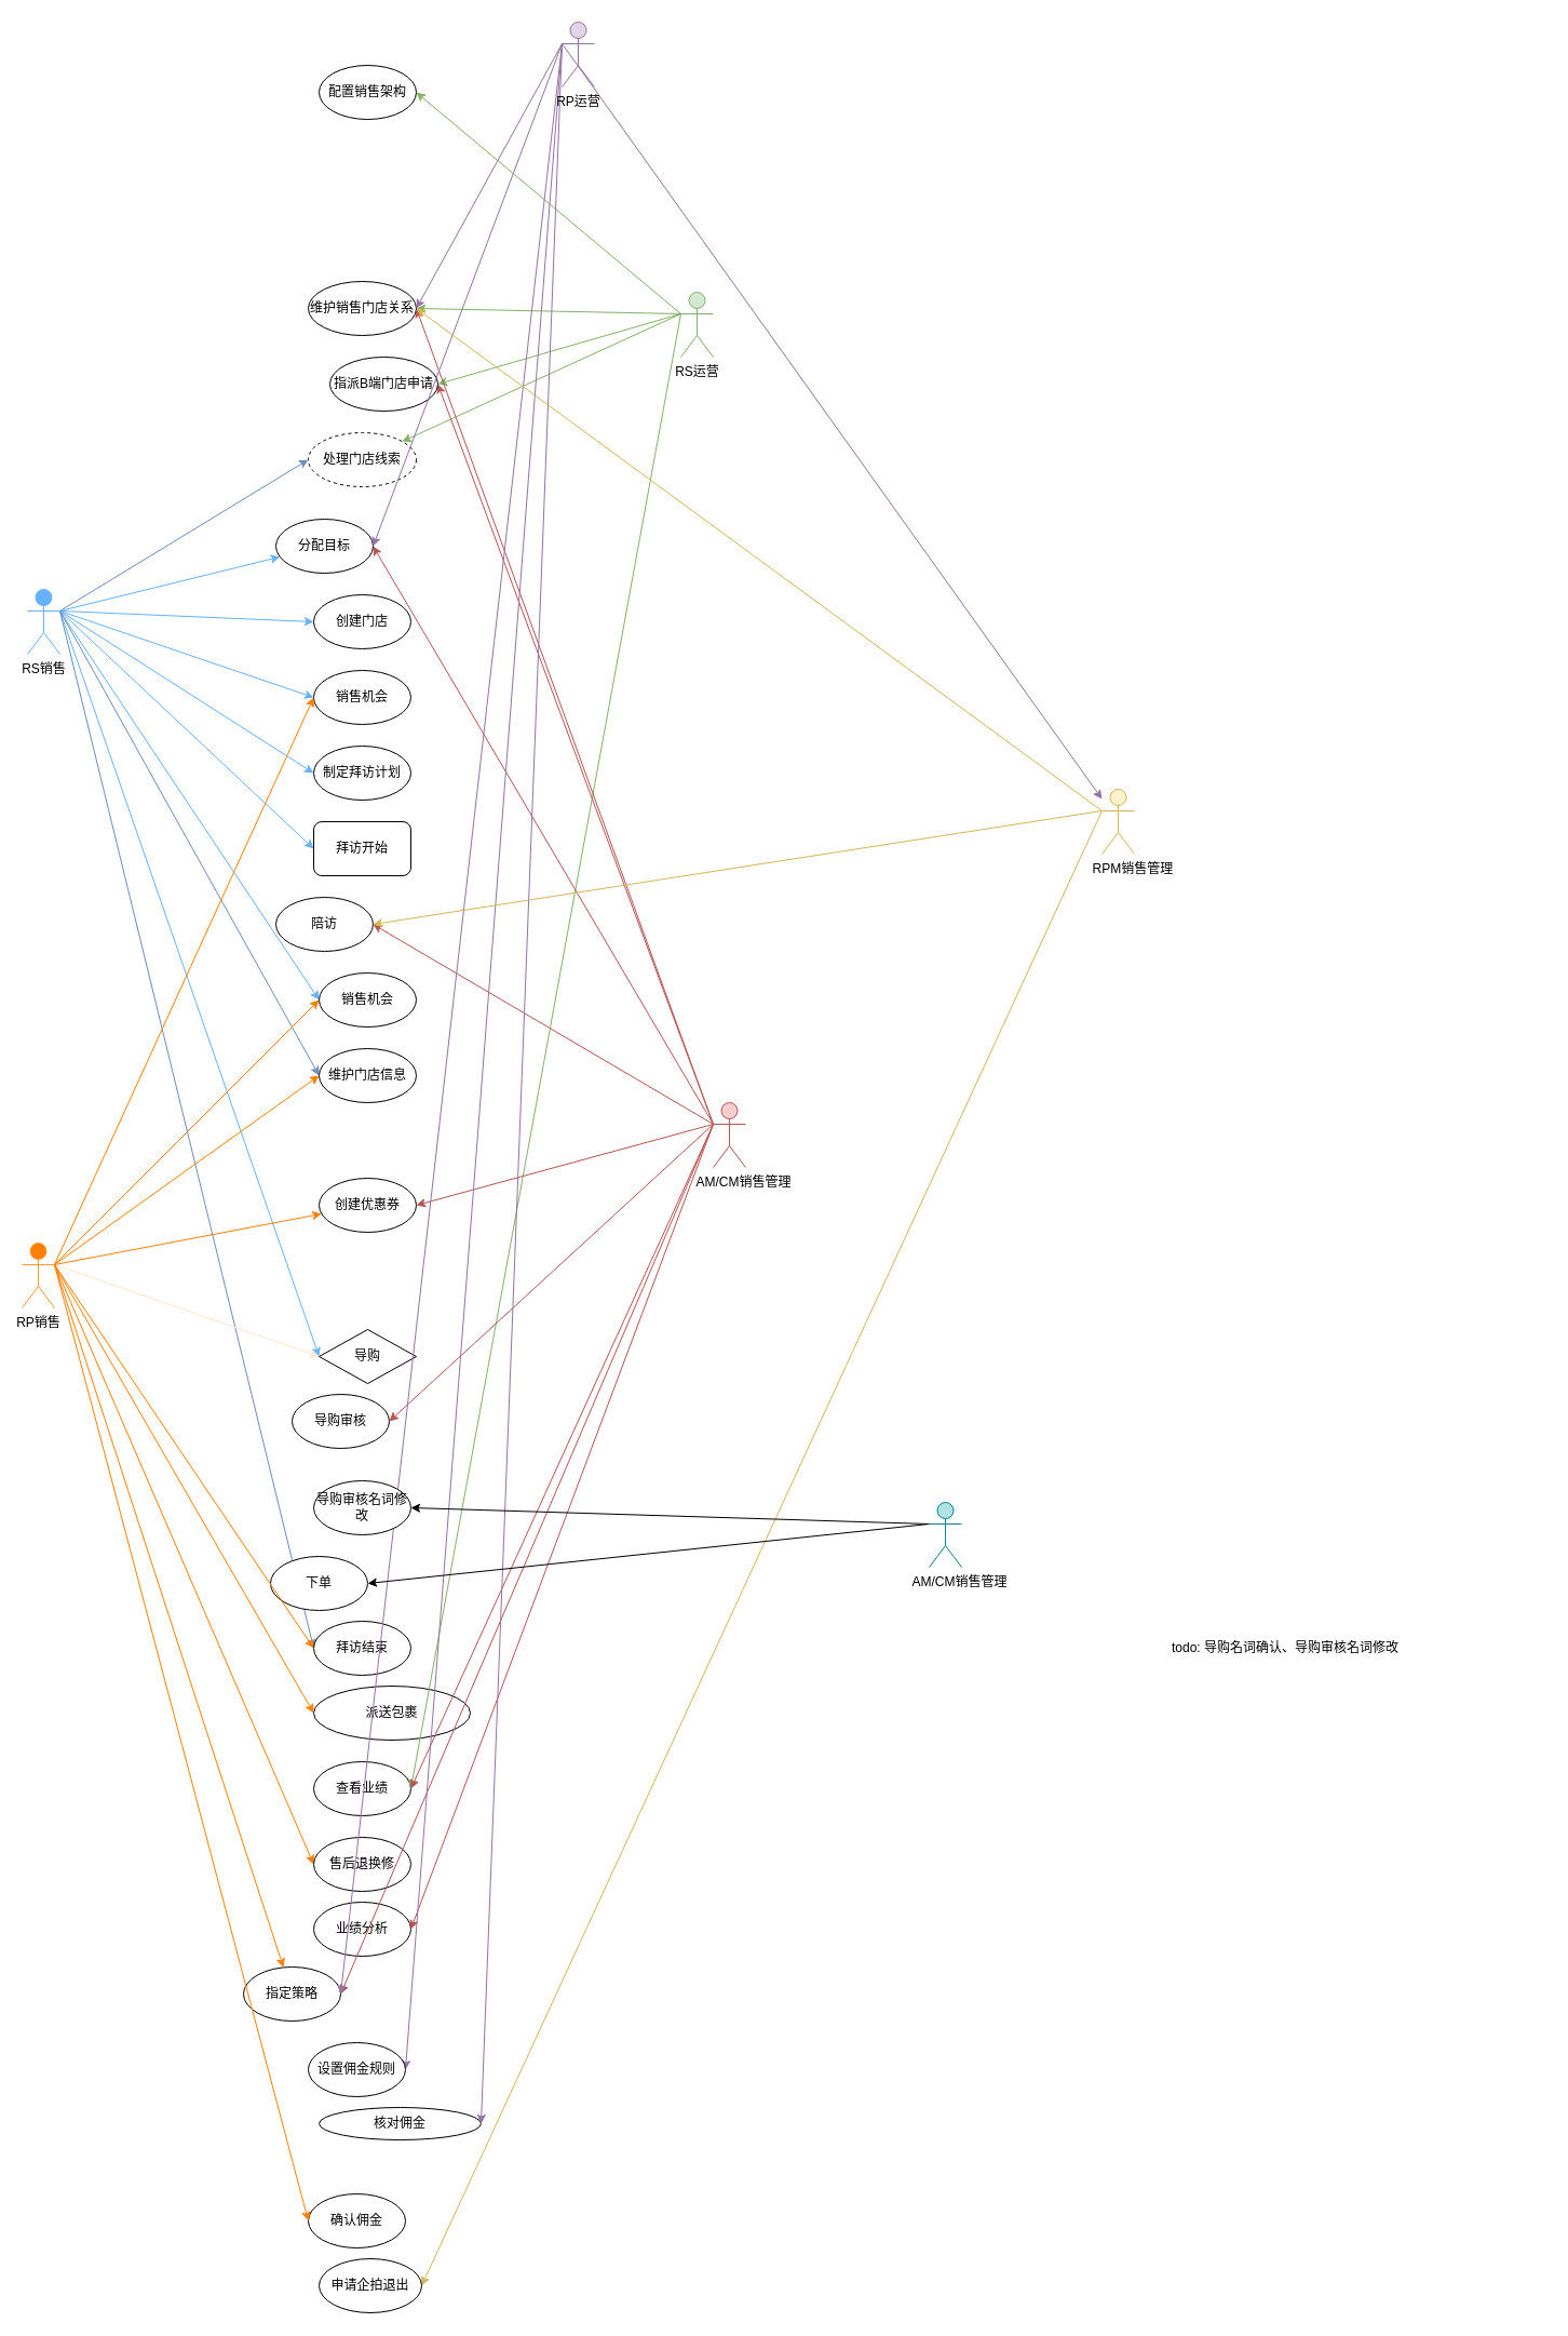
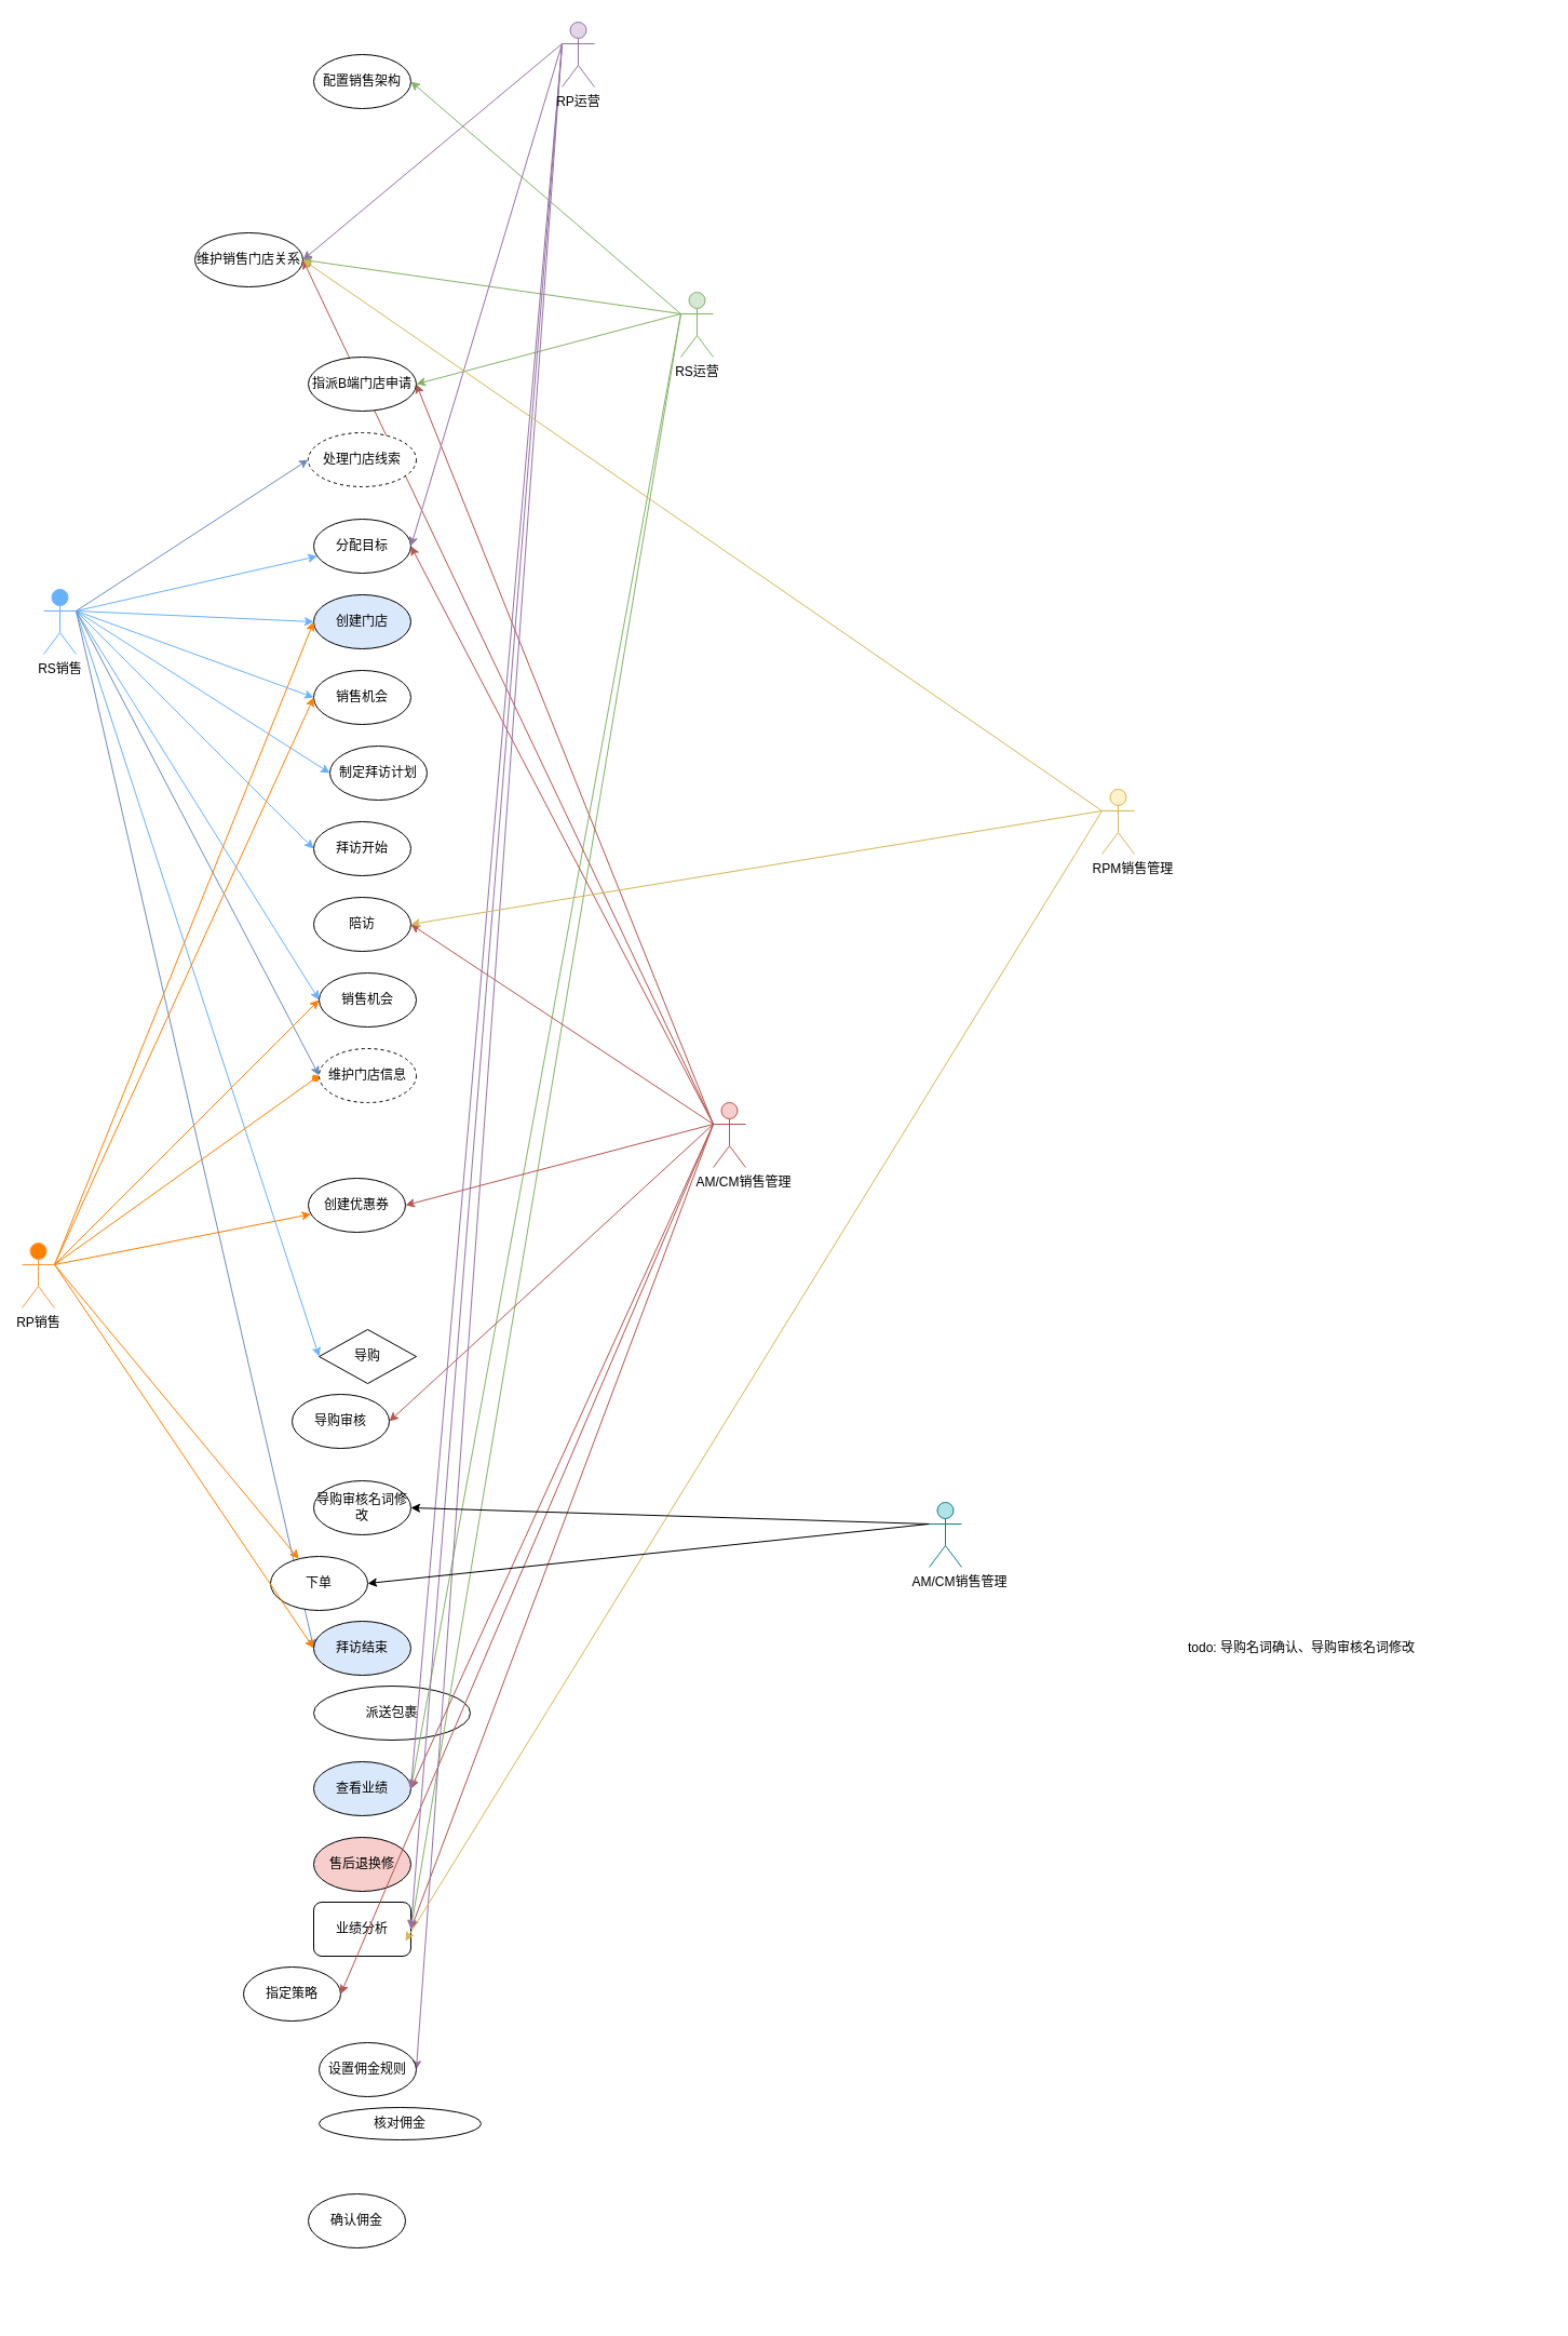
- <mxCell id="28" value="配置销售架构" style="ellipse;whiteSpace=wrap;html=1;" vertex="1" parent="1"><mxGeometry x="295" y="60" width="90" height="50" as="geometry" /></mxCell>
+ <mxCell id="28" value="配置销售架构" style="ellipse;whiteSpace=wrap;html=1;" vertex="1" parent="1"><mxGeometry x="290" y="50" width="90" height="50" as="geometry" /></mxCell>
- <mxCell id="47" value="维护销售门店关系" style="ellipse;whiteSpace=wrap;html=1;" vertex="1" parent="1"><mxGeometry x="285" y="260" width="100" height="50" as="geometry" /></mxCell>
+ <mxCell id="47" value="维护销售门店关系" style="ellipse;whiteSpace=wrap;html=1;" vertex="1" parent="1"><mxGeometry x="180" y="215" width="100" height="50" as="geometry" /></mxCell>
- <mxCell id="44" style="edgeStyle=none;rounded=0;orthogonalLoop=1;jettySize=auto;html=1;exitX=0;exitY=0.333;exitDx=0;exitDy=0;exitPerimeter=0;fillColor=#d5e8d4;strokeColor=#82b366;" edge="1" parent="1" source="46" target="61"><mxGeometry relative="1" as="geometry" /></mxCell>
+ <mxCell id="44" style="edgeStyle=none;rounded=0;orthogonalLoop=1;jettySize=auto;html=1;exitX=0;exitY=0.333;exitDx=0;exitDy=0;exitPerimeter=0;entryX=1;entryY=0.5;entryDx=0;entryDy=0;fillColor=#d5e8d4;strokeColor=#82b366;" edge="1" parent="1" source="46" target="21"><mxGeometry relative="1" as="geometry" /></mxCell>
- <mxCell id="60" value="指派B端门店申请" style="ellipse;whiteSpace=wrap;html=1;" vertex="1" parent="1"><mxGeometry x="305" y="330" width="100" height="50" as="geometry" /></mxCell>
+ <mxCell id="60" value="指派B端门店申请" style="ellipse;whiteSpace=wrap;html=1;" vertex="1" parent="1"><mxGeometry x="285" y="330" width="100" height="50" as="geometry" /></mxCell>
- <mxCell id="68" style="edgeStyle=none;rounded=0;orthogonalLoop=1;jettySize=auto;html=1;exitX=0;exitY=0.333;exitDx=0;exitDy=0;exitPerimeter=0;entryX=1;entryY=0.5;entryDx=0;entryDy=0;fillColor=#e1d5e7;strokeColor=#9673a6;" edge="1" parent="1" source="70" target="25"><mxGeometry relative="1" as="geometry" /></mxCell>
- <mxCell id="65" style="edgeStyle=none;rounded=0;orthogonalLoop=1;jettySize=auto;html=1;exitX=0;exitY=0.333;exitDx=0;exitDy=0;exitPerimeter=0;fillColor=#e1d5e7;strokeColor=#9673a6;" edge="1" parent="1" source="70" target="74"><mxGeometry relative="1" as="geometry" /></mxCell>
+ <mxCell id="65" style="edgeStyle=none;rounded=0;orthogonalLoop=1;jettySize=auto;html=1;exitX=0;exitY=0.333;exitDx=0;exitDy=0;exitPerimeter=0;entryX=1;entryY=0.5;entryDx=0;entryDy=0;fillColor=#e1d5e7;strokeColor=#9673a6;" edge="1" parent="1" source="70" target="20"><mxGeometry relative="1" as="geometry" /></mxCell>
- <mxCell id="58" value="分配目标" style="ellipse;whiteSpace=wrap;html=1;" vertex="1" parent="1"><mxGeometry x="255" y="480" width="90" height="50" as="geometry" /></mxCell>
+ <mxCell id="58" value="分配目标" style="ellipse;whiteSpace=wrap;html=1;" vertex="1" parent="1"><mxGeometry x="290" y="480" width="90" height="50" as="geometry" /></mxCell>
- <mxCell id="12" value="RS销售" style="shape=umlActor;verticalLabelPosition=bottom;verticalAlign=top;html=1;outlineConnect=0;fillColor=#66B2FF;strokeColor=#66B2FF;" parent="1" vertex="1"><mxGeometry x="25" y="545" width="30" height="60" as="geometry" /></mxCell>
+ <mxCell id="12" value="RS销售" style="shape=umlActor;verticalLabelPosition=bottom;verticalAlign=top;html=1;outlineConnect=0;fillColor=#66B2FF;strokeColor=#66B2FF;" parent="1" vertex="1"><mxGeometry x="40" y="545" width="30" height="60" as="geometry" /></mxCell>
- <mxCell id="24" value="创建门店" style="ellipse;whiteSpace=wrap;html=1;" vertex="1" parent="1"><mxGeometry x="290" y="550" width="90" height="50" as="geometry" /></mxCell>
+ <mxCell id="24" value="创建门店" style="ellipse;whiteSpace=wrap;html=1;fillColor=#dae8fc;" vertex="1" parent="1"><mxGeometry x="290" y="550" width="90" height="50" as="geometry" /></mxCell>
- <mxCell id="13" value="制定拜访计划" style="ellipse;whiteSpace=wrap;html=1;" parent="1" vertex="1"><mxGeometry x="290" y="690" width="90" height="50" as="geometry" /></mxCell>
+ <mxCell id="13" value="制定拜访计划" style="ellipse;whiteSpace=wrap;html=1;" parent="1" vertex="1"><mxGeometry x="305" y="690" width="90" height="50" as="geometry" /></mxCell>
- <mxCell id="15" value="拜访开始" style="whiteSpace=wrap;html=1;rounded=1;" vertex="1" parent="1"><mxGeometry x="290" y="760" width="90" height="50" as="geometry" /></mxCell>
+ <mxCell id="15" value="拜访开始" style="ellipse;whiteSpace=wrap;html=1;" vertex="1" parent="1"><mxGeometry x="290" y="760" width="90" height="50" as="geometry" /></mxCell>
- <mxCell id="16" value="陪访" style="ellipse;whiteSpace=wrap;html=1;" vertex="1" parent="1"><mxGeometry x="255" y="830" width="90" height="50" as="geometry" /></mxCell>
+ <mxCell id="16" value="陪访" style="ellipse;whiteSpace=wrap;html=1;" vertex="1" parent="1"><mxGeometry x="290" y="830" width="90" height="50" as="geometry" /></mxCell>
- <mxCell id="78" value="维护门店信息" style="ellipse;whiteSpace=wrap;html=1;" vertex="1" parent="1"><mxGeometry x="295" y="970" width="90" height="50" as="geometry" /></mxCell>
+ <mxCell id="78" value="维护门店信息" style="ellipse;whiteSpace=wrap;html=1;dashed=1;" vertex="1" parent="1"><mxGeometry x="295" y="970" width="90" height="50" as="geometry" /></mxCell>
- <mxCell id="38" style="edgeStyle=none;rounded=0;orthogonalLoop=1;jettySize=auto;html=1;exitX=1;exitY=0.333;exitDx=0;exitDy=0;exitPerimeter=0;entryX=0;entryY=0.5;entryDx=0;entryDy=0;fillColor=#ffe6cc;strokeColor=#FF8000;" edge="1" parent="1" source="39" target="78"><mxGeometry relative="1" as="geometry" /></mxCell>
+ <mxCell id="38" style="edgeStyle=none;rounded=0;orthogonalLoop=1;jettySize=auto;html=1;exitX=1;exitY=0.333;exitDx=0;exitDy=0;exitPerimeter=0;entryX=0;entryY=0.5;entryDx=0;entryDy=0;fillColor=#ffe6cc;strokeColor=#FF8000;endArrow=diamond;" edge="1" parent="1" source="39" target="78"><mxGeometry relative="1" as="geometry" /></mxCell>
- <mxCell id="67" style="edgeStyle=none;rounded=0;orthogonalLoop=1;jettySize=auto;html=1;exitX=0;exitY=0.333;exitDx=0;exitDy=0;exitPerimeter=0;entryX=1;entryY=0.5;entryDx=0;entryDy=0;fillColor=#e1d5e7;strokeColor=#9673a6;" edge="1" parent="1" source="70" target="22"><mxGeometry relative="1" as="geometry" /></mxCell>
- <mxCell id="17" value="创建优惠券" style="ellipse;whiteSpace=wrap;html=1;" vertex="1" parent="1"><mxGeometry x="295" y="1090" width="90" height="50" as="geometry" /></mxCell>
+ <mxCell id="17" value="创建优惠券" style="ellipse;whiteSpace=wrap;html=1;" vertex="1" parent="1"><mxGeometry x="285" y="1090" width="90" height="50" as="geometry" /></mxCell>
+ <mxCell id="77" style="edgeStyle=none;rounded=0;orthogonalLoop=1;jettySize=auto;html=1;exitX=0;exitY=0.333;exitDx=0;exitDy=0;exitPerimeter=0;entryX=0.944;entryY=0.72;entryDx=0;entryDy=0;entryPerimeter=0;fillColor=#fff2cc;strokeColor=#d6b656;" edge="1" parent="1" source="74" target="21"><mxGeometry relative="1" as="geometry" /></mxCell>
+ <mxCell id="66" style="edgeStyle=none;rounded=0;orthogonalLoop=1;jettySize=auto;html=1;exitX=0;exitY=0.333;exitDx=0;exitDy=0;exitPerimeter=0;entryX=1;entryY=0.5;entryDx=0;entryDy=0;fillColor=#e1d5e7;strokeColor=#9673a6;" edge="1" parent="1" source="70" target="21"><mxGeometry relative="1" as="geometry" /></mxCell>
- <mxCell id="32" style="edgeStyle=none;rounded=0;orthogonalLoop=1;jettySize=auto;html=1;exitX=1;exitY=0.333;exitDx=0;exitDy=0;exitPerimeter=0;entryX=0;entryY=0.5;entryDx=0;entryDy=0;fillColor=#ffe6cc;strokeColor=#FFE6CC;" edge="1" parent="1" source="39" target="18"><mxGeometry relative="1" as="geometry" /></mxCell>
- <mxCell id="33" style="edgeStyle=none;rounded=0;orthogonalLoop=1;jettySize=auto;html=1;exitX=1;exitY=0.333;exitDx=0;exitDy=0;exitPerimeter=0;entryX=0;entryY=0.5;entryDx=0;entryDy=0;fillColor=#ffe6cc;strokeColor=#FF8000;" edge="1" parent="1" source="39" target="23"><mxGeometry relative="1" as="geometry" /></mxCell>
- <mxCell id="73" style="edgeStyle=none;rounded=0;orthogonalLoop=1;jettySize=auto;html=1;exitX=0;exitY=0.333;exitDx=0;exitDy=0;exitPerimeter=0;entryX=1;entryY=0.5;entryDx=0;entryDy=0;fillColor=#fff2cc;strokeColor=#d6b656;" edge="1" parent="1" source="74" target="76"><mxGeometry relative="1" as="geometry" /></mxCell>
- <mxCell id="35" style="edgeStyle=none;rounded=0;orthogonalLoop=1;jettySize=auto;html=1;exitX=1;exitY=0.333;exitDx=0;exitDy=0;exitPerimeter=0;entryX=0;entryY=0.5;entryDx=0;entryDy=0;fillColor=#ffe6cc;strokeColor=#FF8000;" edge="1" parent="1" source="39" target="40"><mxGeometry relative="1" as="geometry" /></mxCell>
+ <mxCell id="35" style="edgeStyle=none;rounded=0;orthogonalLoop=1;jettySize=auto;html=1;exitX=1;exitY=0.333;exitDx=0;exitDy=0;exitPerimeter=0;fillColor=#ffe6cc;strokeColor=#FF8000;" edge="1" parent="1" source="39" target="19"><mxGeometry relative="1" as="geometry" /></mxCell>
- <mxCell id="29" style="edgeStyle=none;rounded=0;orthogonalLoop=1;jettySize=auto;html=1;exitX=1;exitY=0.333;exitDx=0;exitDy=0;exitPerimeter=0;fillColor=#ffe6cc;strokeColor=#FF8000;" edge="1" parent="1" source="39" target="22"><mxGeometry relative="1" as="geometry" /></mxCell>
+ <mxCell id="29" style="edgeStyle=none;rounded=0;orthogonalLoop=1;jettySize=auto;html=1;entryX=0;entryY=0.5;entryDx=0;entryDy=0;exitX=1;exitY=0.333;exitDx=0;exitDy=0;exitPerimeter=0;fillColor=#ffe6cc;strokeColor=#FF8000;" edge="1" parent="1" source="39" target="24"><mxGeometry relative="1" as="geometry" /></mxCell>
- <mxCell id="62" value="拜访结束" style="ellipse;whiteSpace=wrap;html=1;" vertex="1" parent="1"><mxGeometry x="290" y="1500" width="90" height="50" as="geometry" /></mxCell>
+ <mxCell id="62" value="拜访结束" style="ellipse;whiteSpace=wrap;html=1;fillColor=#dae8fc;" vertex="1" parent="1"><mxGeometry x="290" y="1500" width="90" height="50" as="geometry" /></mxCell>
- <mxCell id="83" value="todo: 导购名词确认、导购审核名词修改" style="text;html=1;align=center;verticalAlign=middle;whiteSpace=wrap;rounded=0;" vertex="1" parent="1"><mxGeometry x="950" y="1510" width="480" height="30" as="geometry" /></mxCell>
+ <mxCell id="83" value="todo: 导购名词确认、导购审核名词修改" style="text;html=1;align=center;verticalAlign=middle;whiteSpace=wrap;rounded=0;" vertex="1" parent="1"><mxGeometry x="965" y="1510" width="480" height="30" as="geometry" /></mxCell>
- <mxCell id="34" style="edgeStyle=none;rounded=0;orthogonalLoop=1;jettySize=auto;html=1;exitX=1;exitY=0.333;exitDx=0;exitDy=0;exitPerimeter=0;entryX=0;entryY=0.5;entryDx=0;entryDy=0;fillColor=#ffe6cc;strokeColor=#FF8000;" edge="1" parent="1" source="39" target="27"><mxGeometry relative="1" as="geometry" /></mxCell>
- <mxCell id="20" value="查看业绩" style="ellipse;whiteSpace=wrap;html=1;" vertex="1" parent="1"><mxGeometry x="290" y="1630" width="90" height="50" as="geometry" /></mxCell>
+ <mxCell id="20" value="查看业绩" style="ellipse;whiteSpace=wrap;html=1;fillColor=#dae8fc;" vertex="1" parent="1"><mxGeometry x="290" y="1630" width="90" height="50" as="geometry" /></mxCell>
- <mxCell id="40" value="售后退换修" style="ellipse;whiteSpace=wrap;html=1;" vertex="1" parent="1"><mxGeometry x="290" y="1700" width="90" height="50" as="geometry" /></mxCell>
+ <mxCell id="40" value="售后退换修" style="ellipse;whiteSpace=wrap;html=1;fillColor=#f8cecc;" vertex="1" parent="1"><mxGeometry x="290" y="1700" width="90" height="50" as="geometry" /></mxCell>
- <mxCell id="21" value="业绩分析" style="ellipse;whiteSpace=wrap;html=1;" vertex="1" parent="1"><mxGeometry x="290" y="1760" width="90" height="50" as="geometry" /></mxCell>
+ <mxCell id="21" value="业绩分析" style="whiteSpace=wrap;html=1;rounded=1;" vertex="1" parent="1"><mxGeometry x="290" y="1760" width="90" height="50" as="geometry" /></mxCell>
- <mxCell id="75" value="设置佣金规则" style="ellipse;whiteSpace=wrap;html=1;" vertex="1" parent="1"><mxGeometry x="285" y="1890" width="90" height="50" as="geometry" /></mxCell>
+ <mxCell id="75" value="设置佣金规则" style="ellipse;whiteSpace=wrap;html=1;" vertex="1" parent="1"><mxGeometry x="295" y="1890" width="90" height="50" as="geometry" /></mxCell>
- <mxCell id="76" value="申请企拍退出" style="ellipse;whiteSpace=wrap;html=1;" vertex="1" parent="1"><mxGeometry x="295" y="2090" width="95" height="50" as="geometry" /></mxCell>
